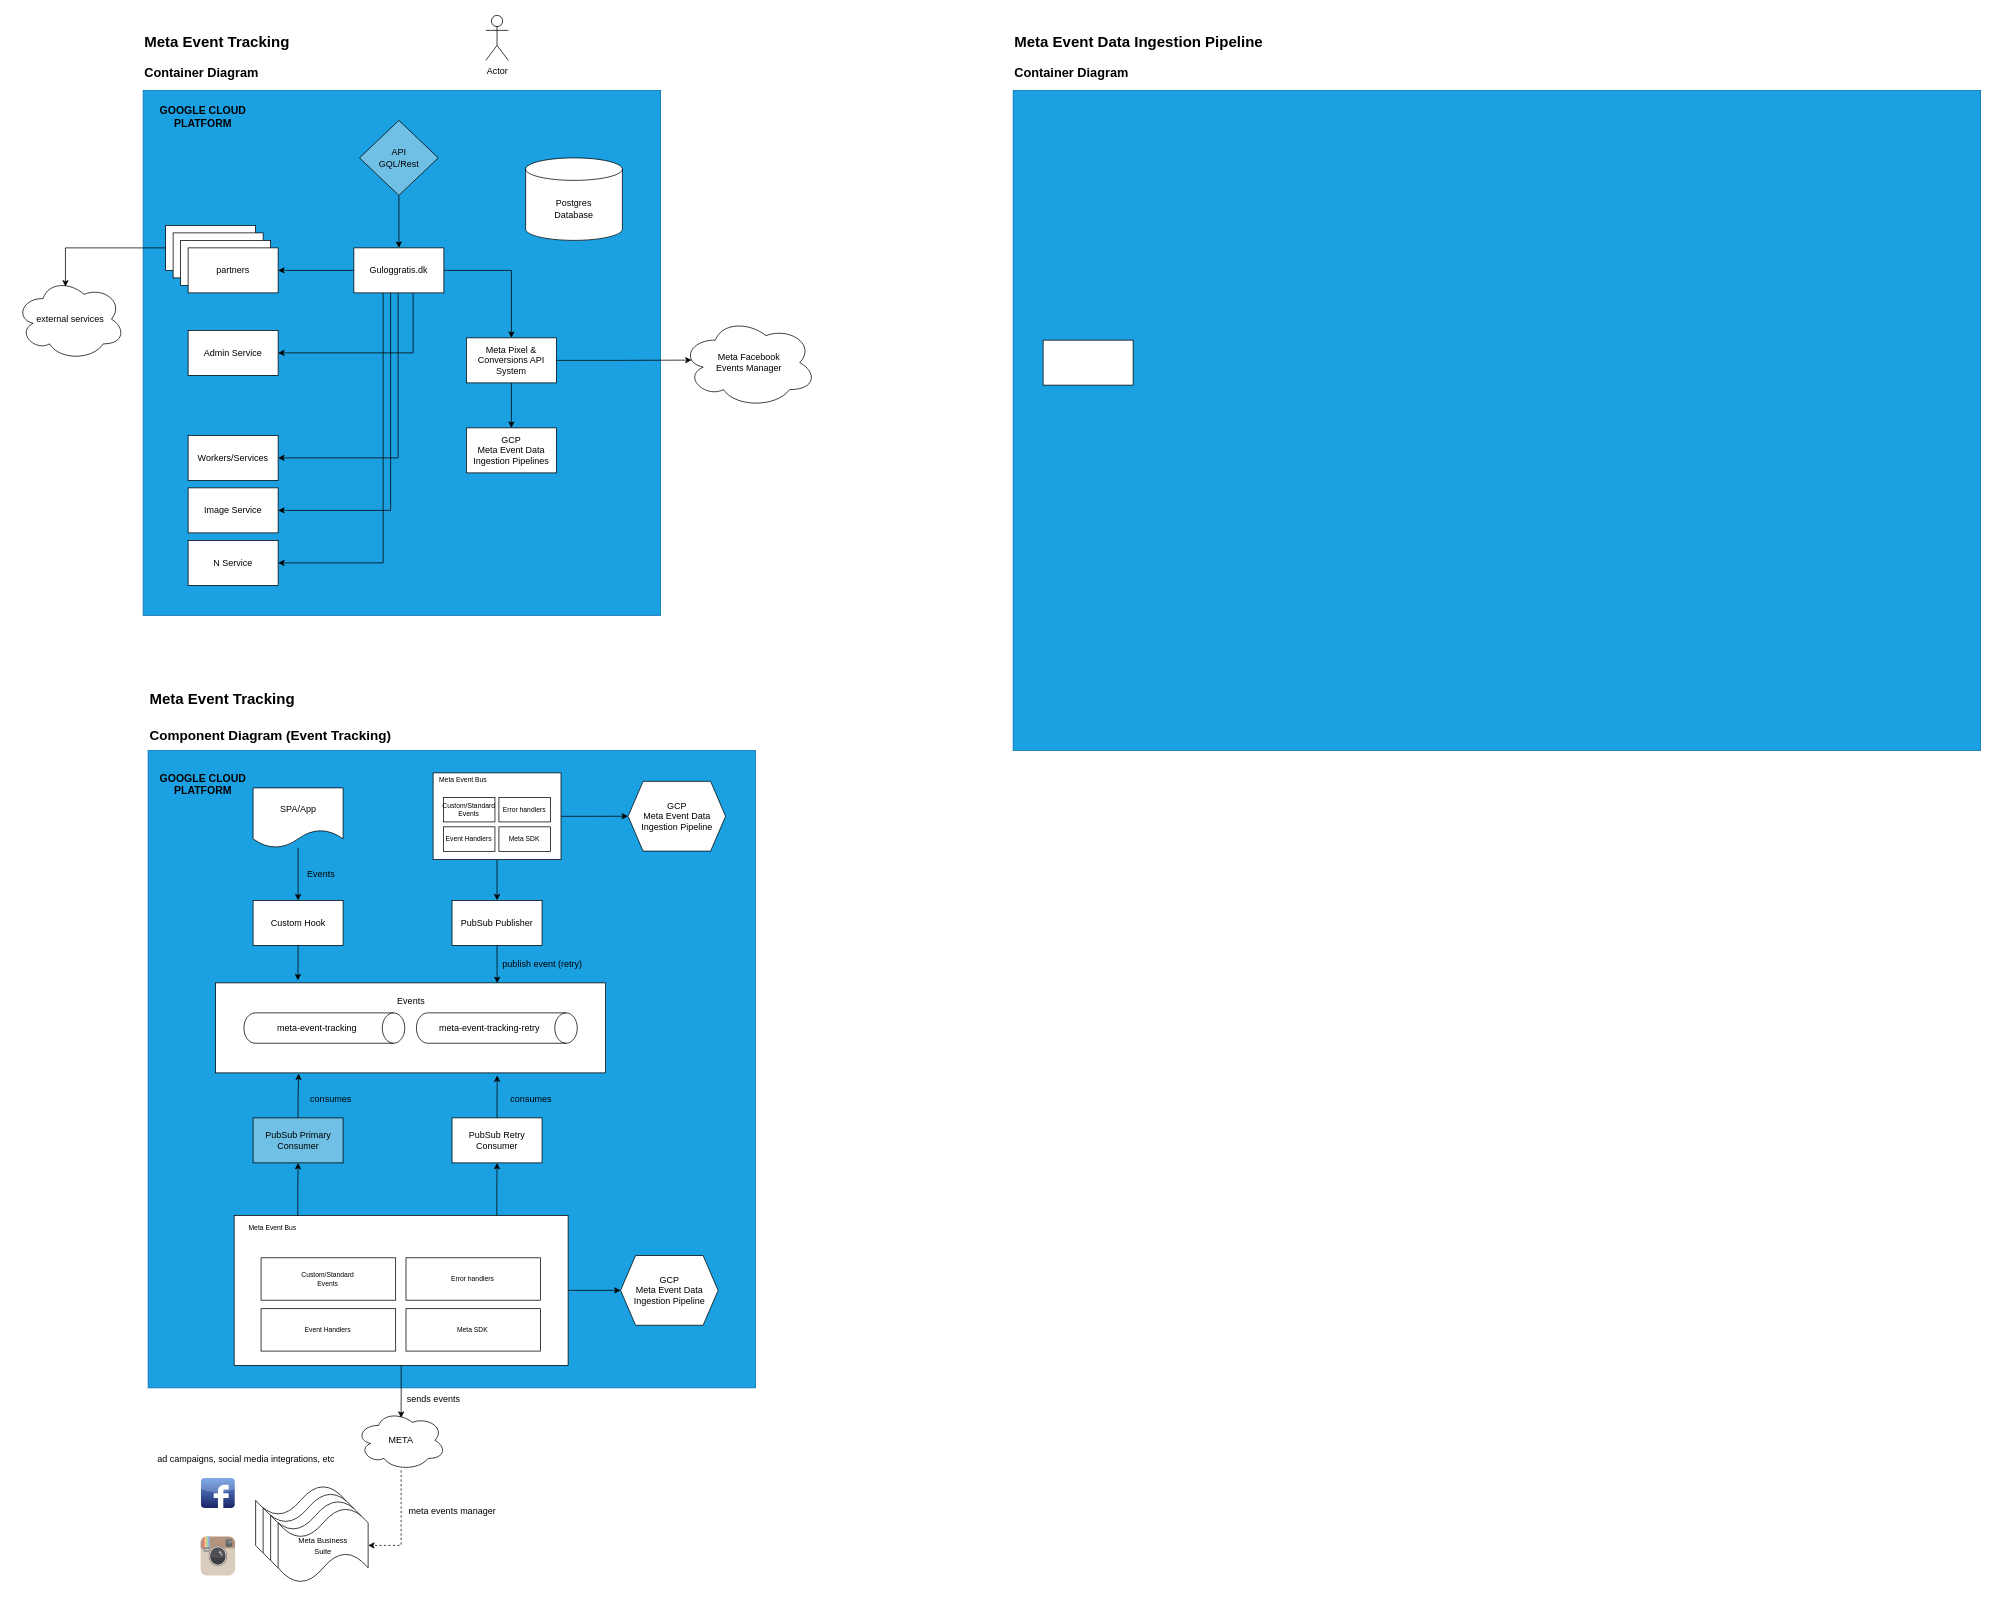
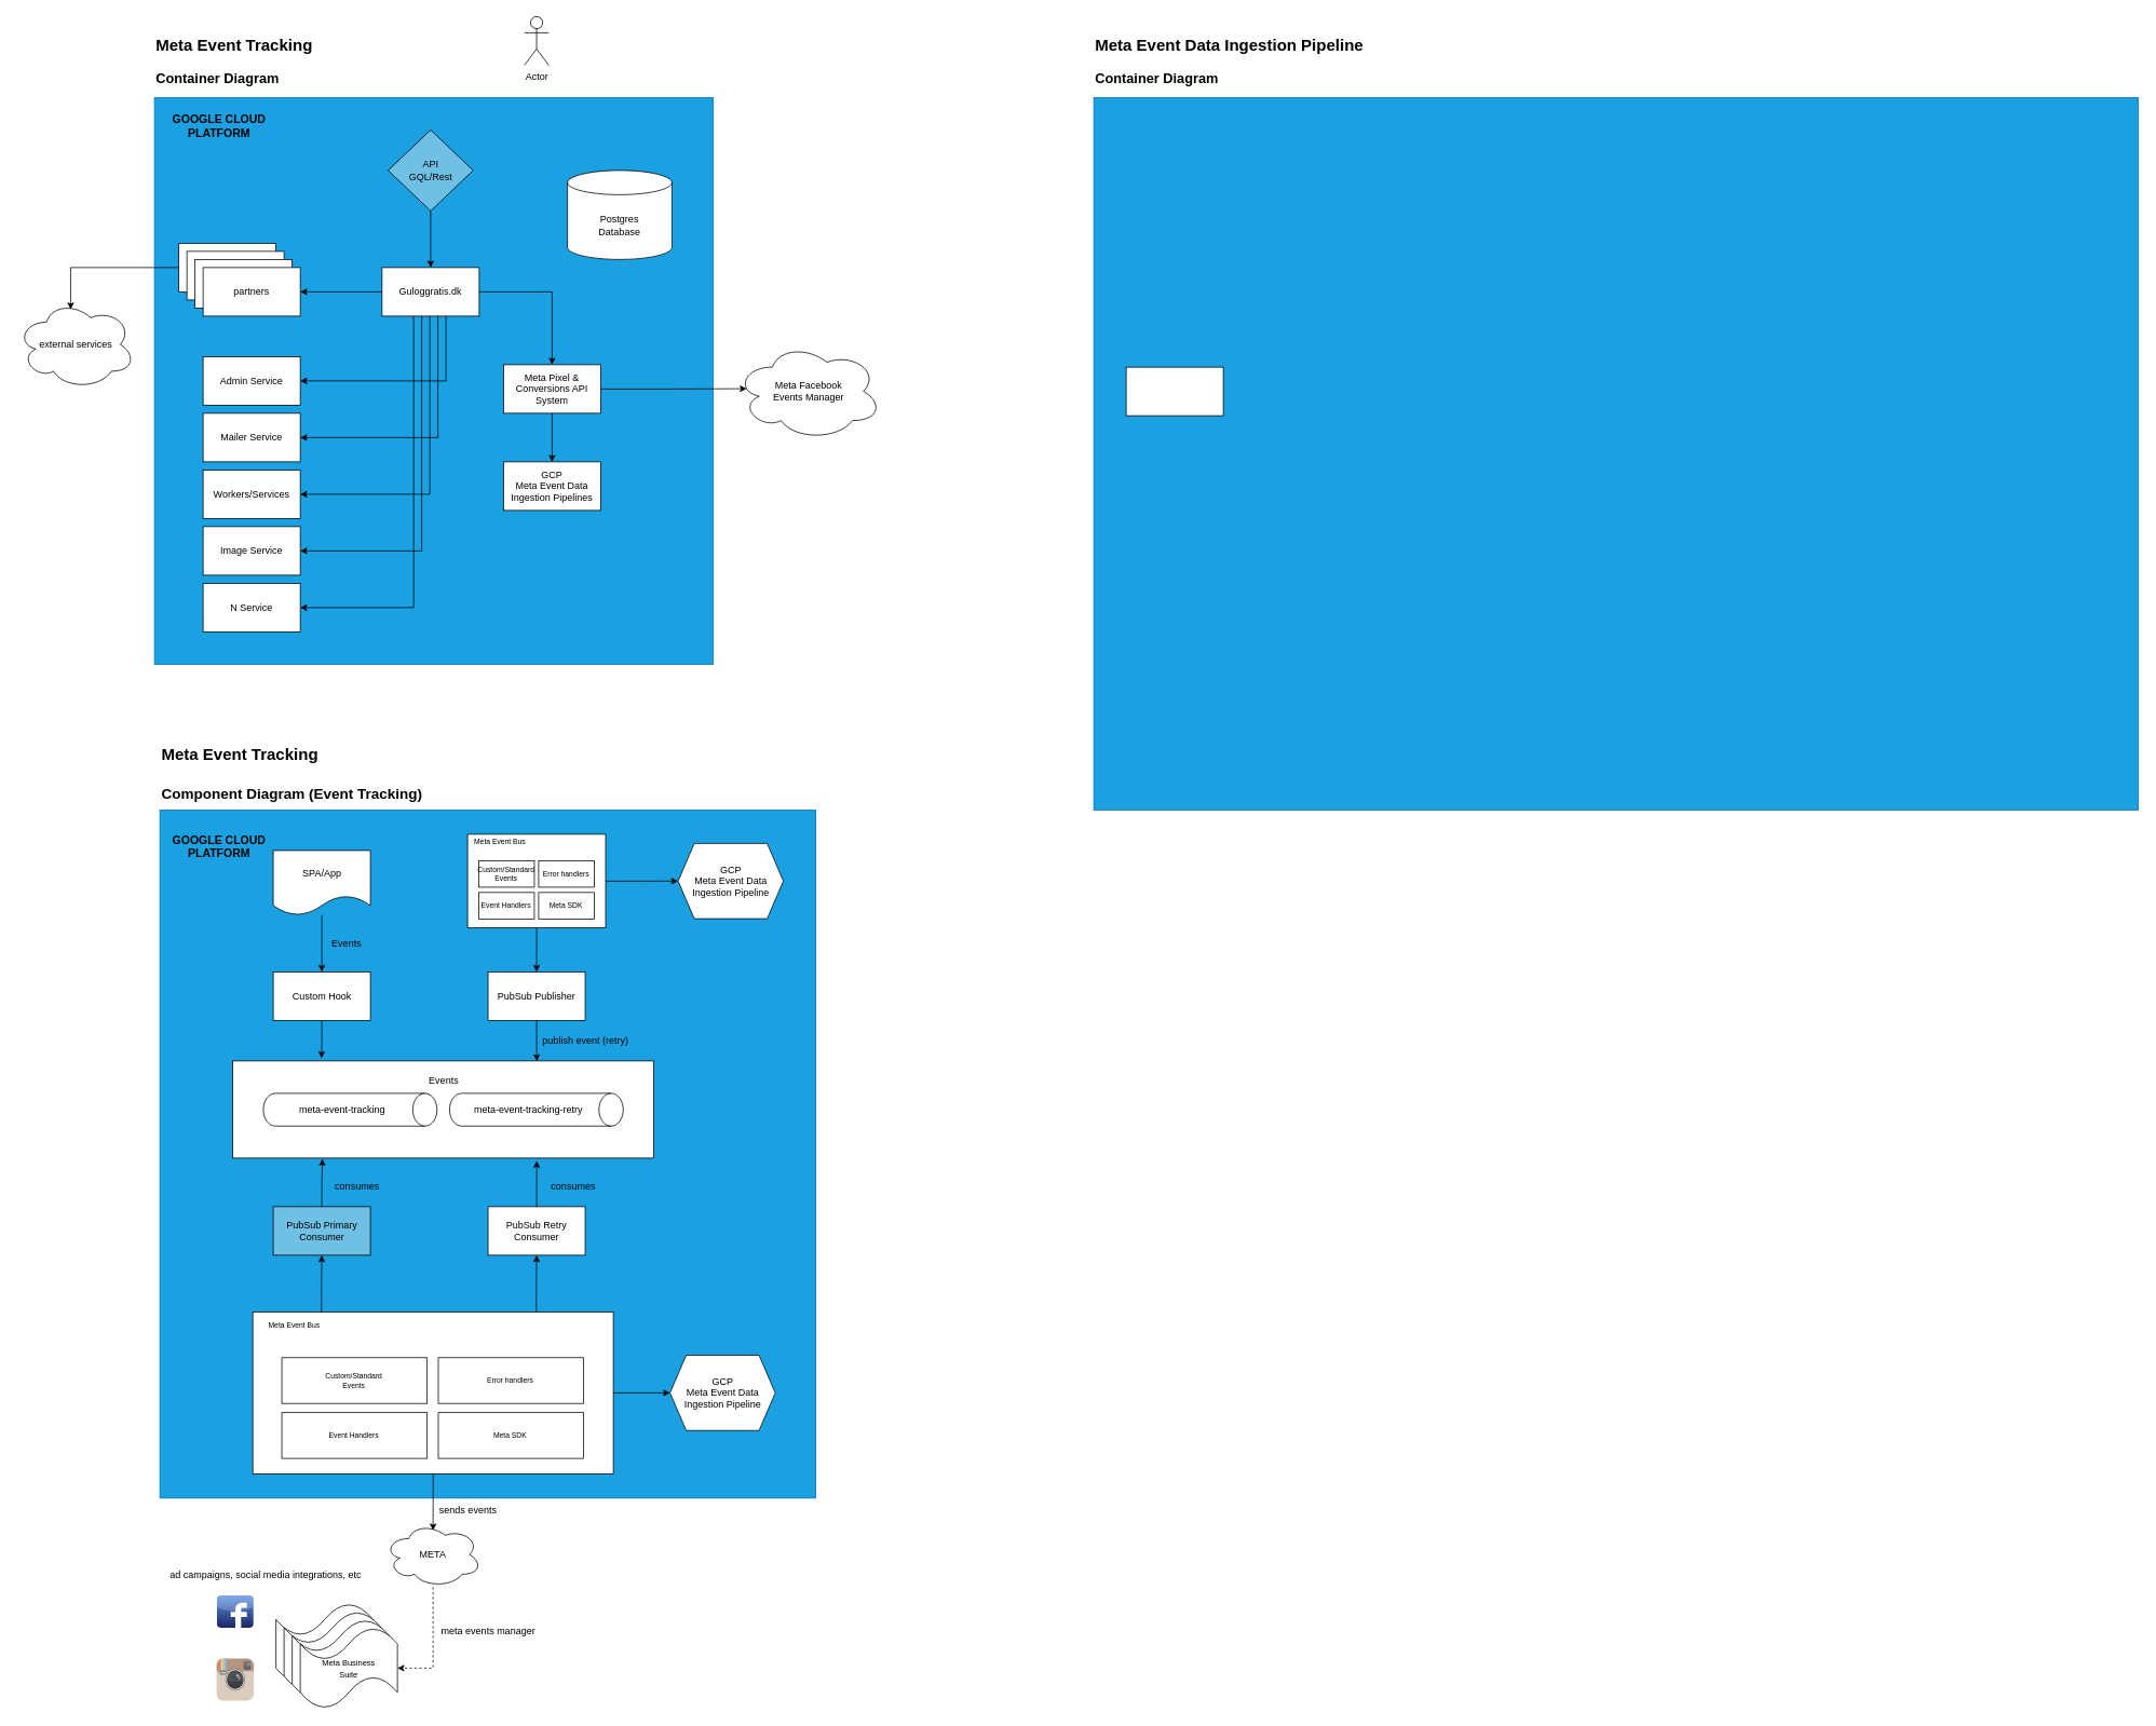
+ <mxCell id="23" value="Mailer Service" style="rounded=0;whiteSpace=wrap;html=1;" vertex="1" parent="1"><mxGeometry x="250" y="510" width="120" height="60" as="geometry" /></mxCell>
+ <mxCell id="9" style="edgeStyle=orthogonalEdgeStyle;rounded=0;orthogonalLoop=1;jettySize=auto;html=1;entryX=1;entryY=0.5;entryDx=0;entryDy=0;" edge="1" parent="1" source="13" target="23"><mxGeometry relative="1" as="geometry"><Array as="points"><mxPoint x="540" y="540" /></Array></mxGeometry></mxCell>
